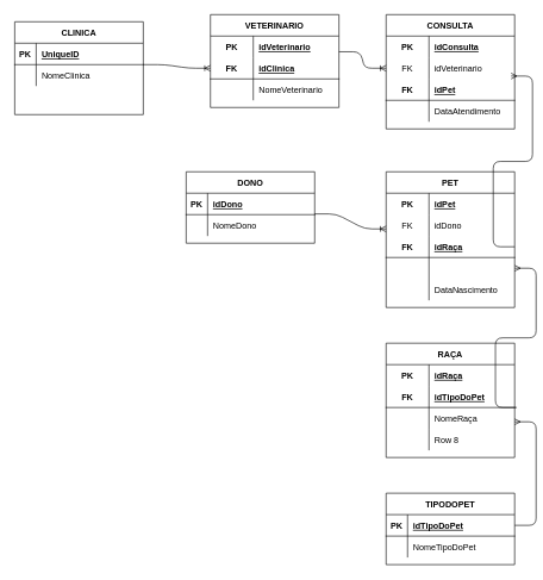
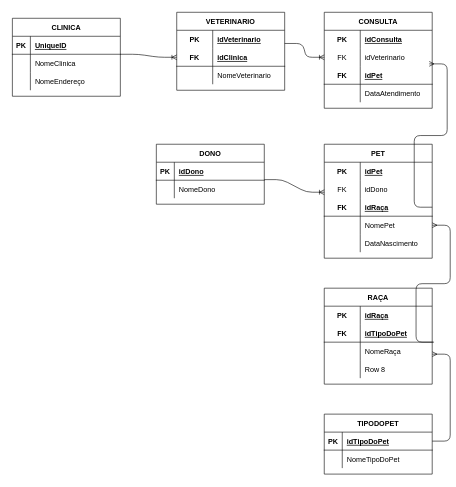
+ <mxCell id="11" value="NomeEndereço" style="shape=partialRectangle;connectable=0;fillColor=none;top=0;left=0;bottom=0;right=0;align=left;spacingLeft=6;overflow=hidden;" vertex="1" parent="9"><mxGeometry x="30" width="150" height="30" as="geometry" /></mxCell>
+ <mxCell id="47" value="NomePet" style="shape=partialRectangle;connectable=0;fillColor=none;top=0;left=0;bottom=0;right=0;align=left;spacingLeft=6;overflow=hidden;" vertex="1" parent="45"><mxGeometry x="60" width="120" height="30" as="geometry" /></mxCell>
